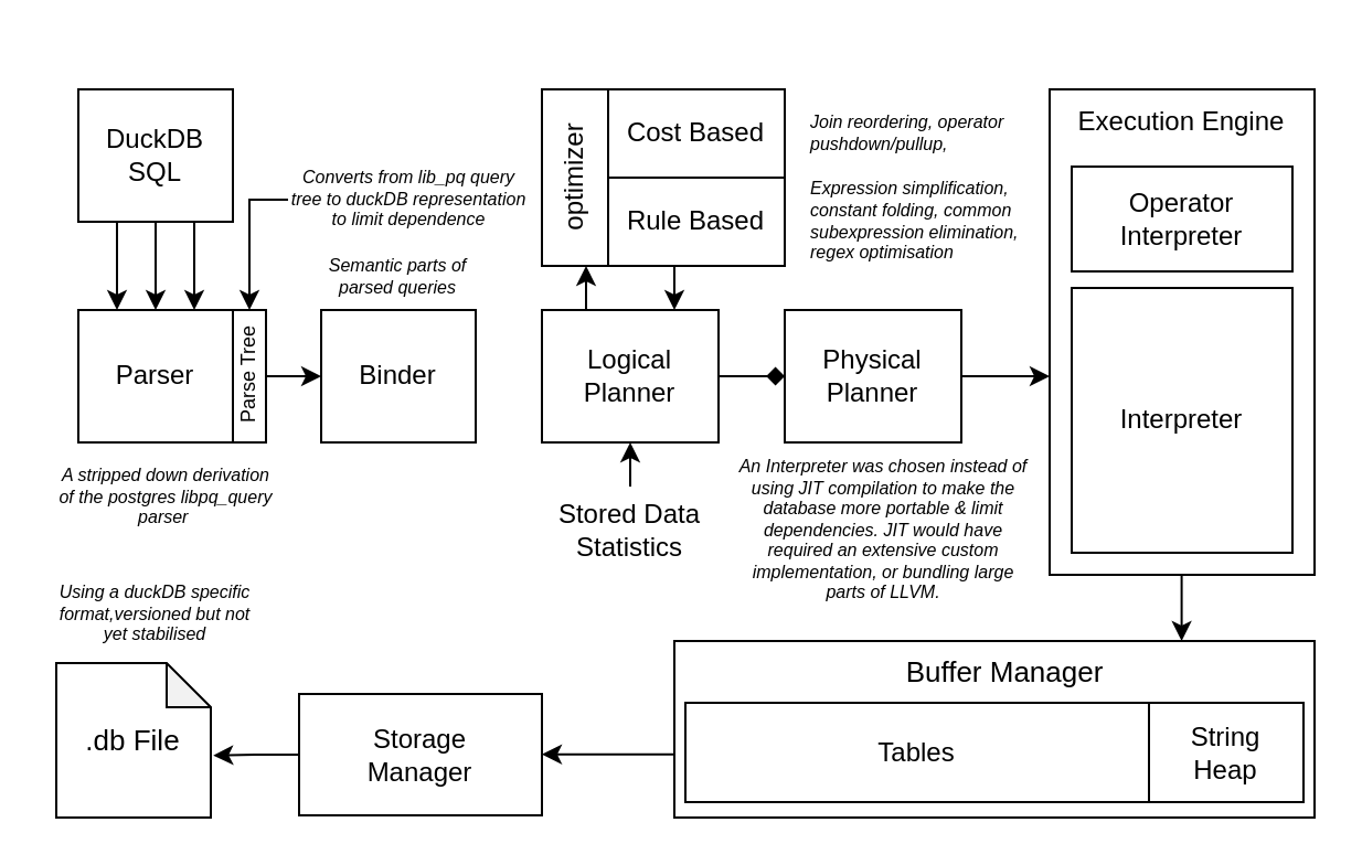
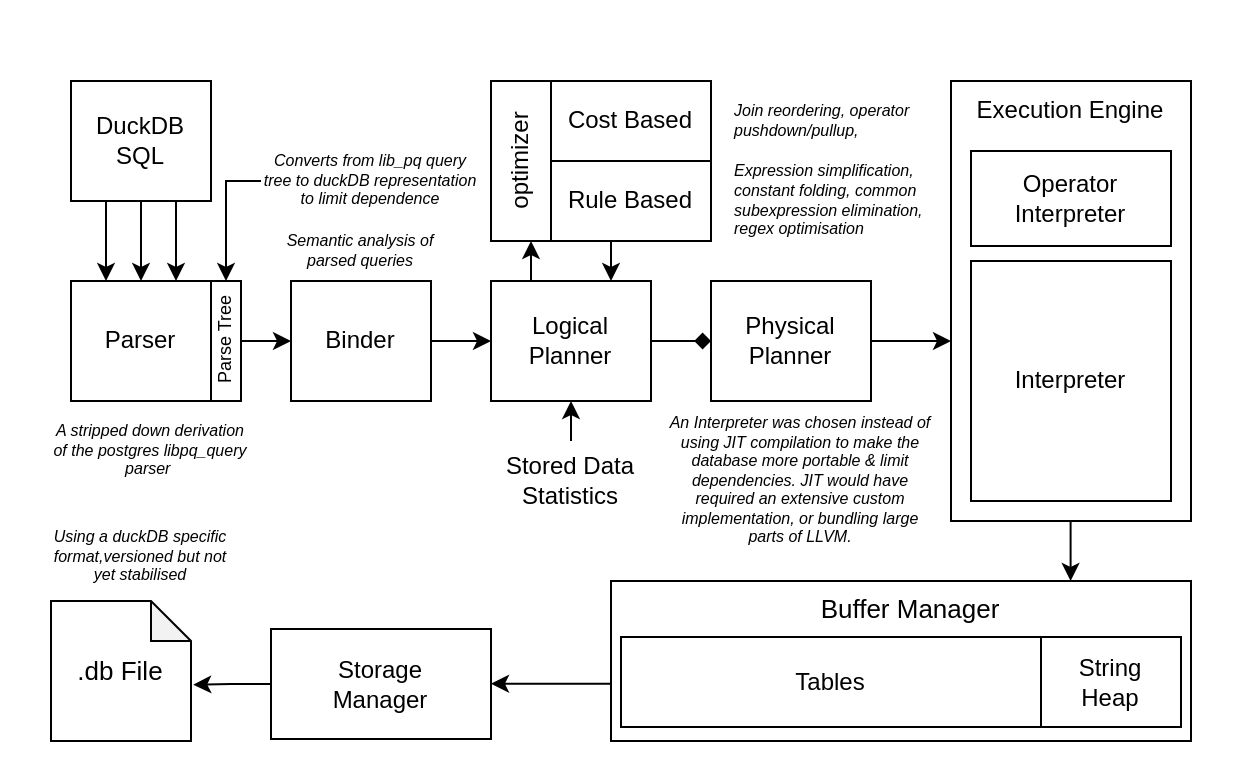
- <mxCell id="18" value="Semantic parts of parsed queries" style="text;html=1;strokeColor=none;fillColor=none;align=center;verticalAlign=middle;whiteSpace=wrap;rounded=0;fontSize=8;fontStyle=2;fontColor=#000000;" vertex="1" parent="1"><mxGeometry x="135" y="110" width="90" height="30" as="geometry" /></mxCell>
+ <mxCell id="18" value="Semantic analysis of parsed queries" style="text;html=1;strokeColor=none;fillColor=none;align=center;verticalAlign=middle;whiteSpace=wrap;rounded=0;fontSize=8;fontStyle=2;fontColor=#000000;" vertex="1" parent="1"><mxGeometry x="135" y="110" width="90" height="30" as="geometry" /></mxCell>
+ <mxCell id="9" style="edgeStyle=none;html=1;exitX=1;exitY=0.5;exitDx=0;exitDy=0;entryX=0;entryY=0.5;entryDx=0;entryDy=0;fontColor=#000000;" edge="1" parent="1" source="10" target="6"><mxGeometry relative="1" as="geometry" /></mxCell>
